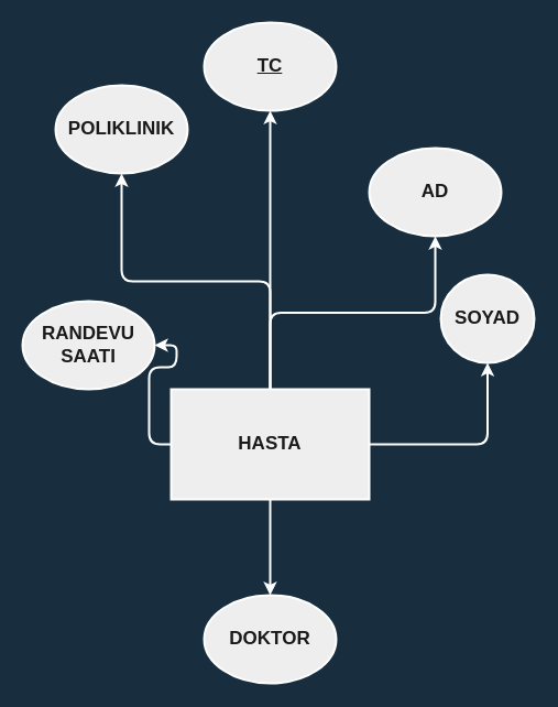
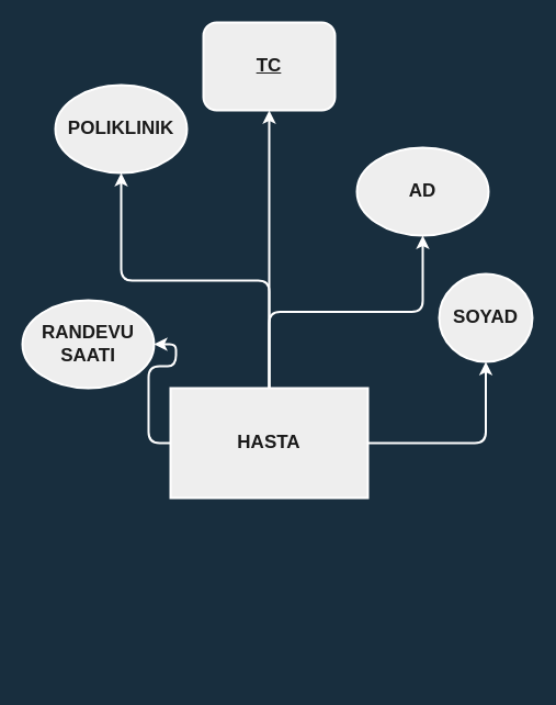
- <mxCell id="12" value="&lt;span style=&quot;font-size: 17px;&quot;&gt;&lt;u style=&quot;font-size: 17px;&quot;&gt;TC&lt;/u&gt;&lt;/span&gt;" style="ellipse;whiteSpace=wrap;html=1;fontColor=#1A1A1A;strokeColor=#FFFFFF;fillColor=#EEEEEE;align=center;fontStyle=1;strokeWidth=2;shadow=0;sketch=0;snapToPoint=0;fixDash=0;fontSize=17;" vertex="1" parent="1"><mxGeometry x="185" y="20" width="120" height="80" as="geometry" /></mxCell>
+ <mxCell id="12" value="&lt;span style=&quot;font-size: 17px;&quot;&gt;&lt;u style=&quot;font-size: 17px;&quot;&gt;TC&lt;/u&gt;&lt;/span&gt;" style="whiteSpace=wrap;html=1;fontColor=#1A1A1A;strokeColor=#FFFFFF;fillColor=#EEEEEE;align=center;fontStyle=1;strokeWidth=2;shadow=0;sketch=0;snapToPoint=0;fixDash=0;fontSize=17;rounded=1;" vertex="1" parent="1"><mxGeometry x="185" y="20" width="120" height="80" as="geometry" /></mxCell>
- <mxCell id="13" value="&lt;span style=&quot;font-size: 17px;&quot;&gt;AD&lt;/span&gt;" style="ellipse;whiteSpace=wrap;html=1;fontColor=#1A1A1A;strokeColor=#FFFFFF;fillColor=#EEEEEE;align=center;fontStyle=1;strokeWidth=2;shadow=0;sketch=0;snapToPoint=0;fixDash=0;fontSize=17;" vertex="1" parent="1"><mxGeometry x="335" y="134" width="120" height="80" as="geometry" /></mxCell>
+ <mxCell id="13" value="&lt;span style=&quot;font-size: 17px;&quot;&gt;AD&lt;/span&gt;" style="ellipse;whiteSpace=wrap;html=1;fontColor=#1A1A1A;strokeColor=#FFFFFF;fillColor=#EEEEEE;align=center;fontStyle=1;strokeWidth=2;shadow=0;sketch=0;snapToPoint=0;fixDash=0;fontSize=17;" vertex="1" parent="1"><mxGeometry x="325" y="134" width="120" height="80" as="geometry" /></mxCell>
- <mxCell id="4" value="" style="edgeStyle=orthogonalEdgeStyle;orthogonalLoop=1;jettySize=auto;html=1;strokeColor=#FFFFFF;fontColor=#FFFFFF;align=center;fontStyle=1;labelBackgroundColor=#182E3E;strokeWidth=2;shadow=0;sketch=0;snapToPoint=0;fixDash=0;fontSize=17;" edge="1" parent="1" source="8" target="11"><mxGeometry relative="1" as="geometry" /></mxCell>
- <mxCell id="11" value="&lt;span style=&quot;font-size: 17px;&quot;&gt;DOKTOR&lt;/span&gt;" style="ellipse;whiteSpace=wrap;html=1;fontColor=#1A1A1A;strokeColor=#FFFFFF;fillColor=#EEEEEE;align=center;fontStyle=1;strokeWidth=2;shadow=0;sketch=0;snapToPoint=0;fixDash=0;fontSize=17;" vertex="1" parent="1"><mxGeometry x="185" y="540" width="120" height="80" as="geometry" /></mxCell>
